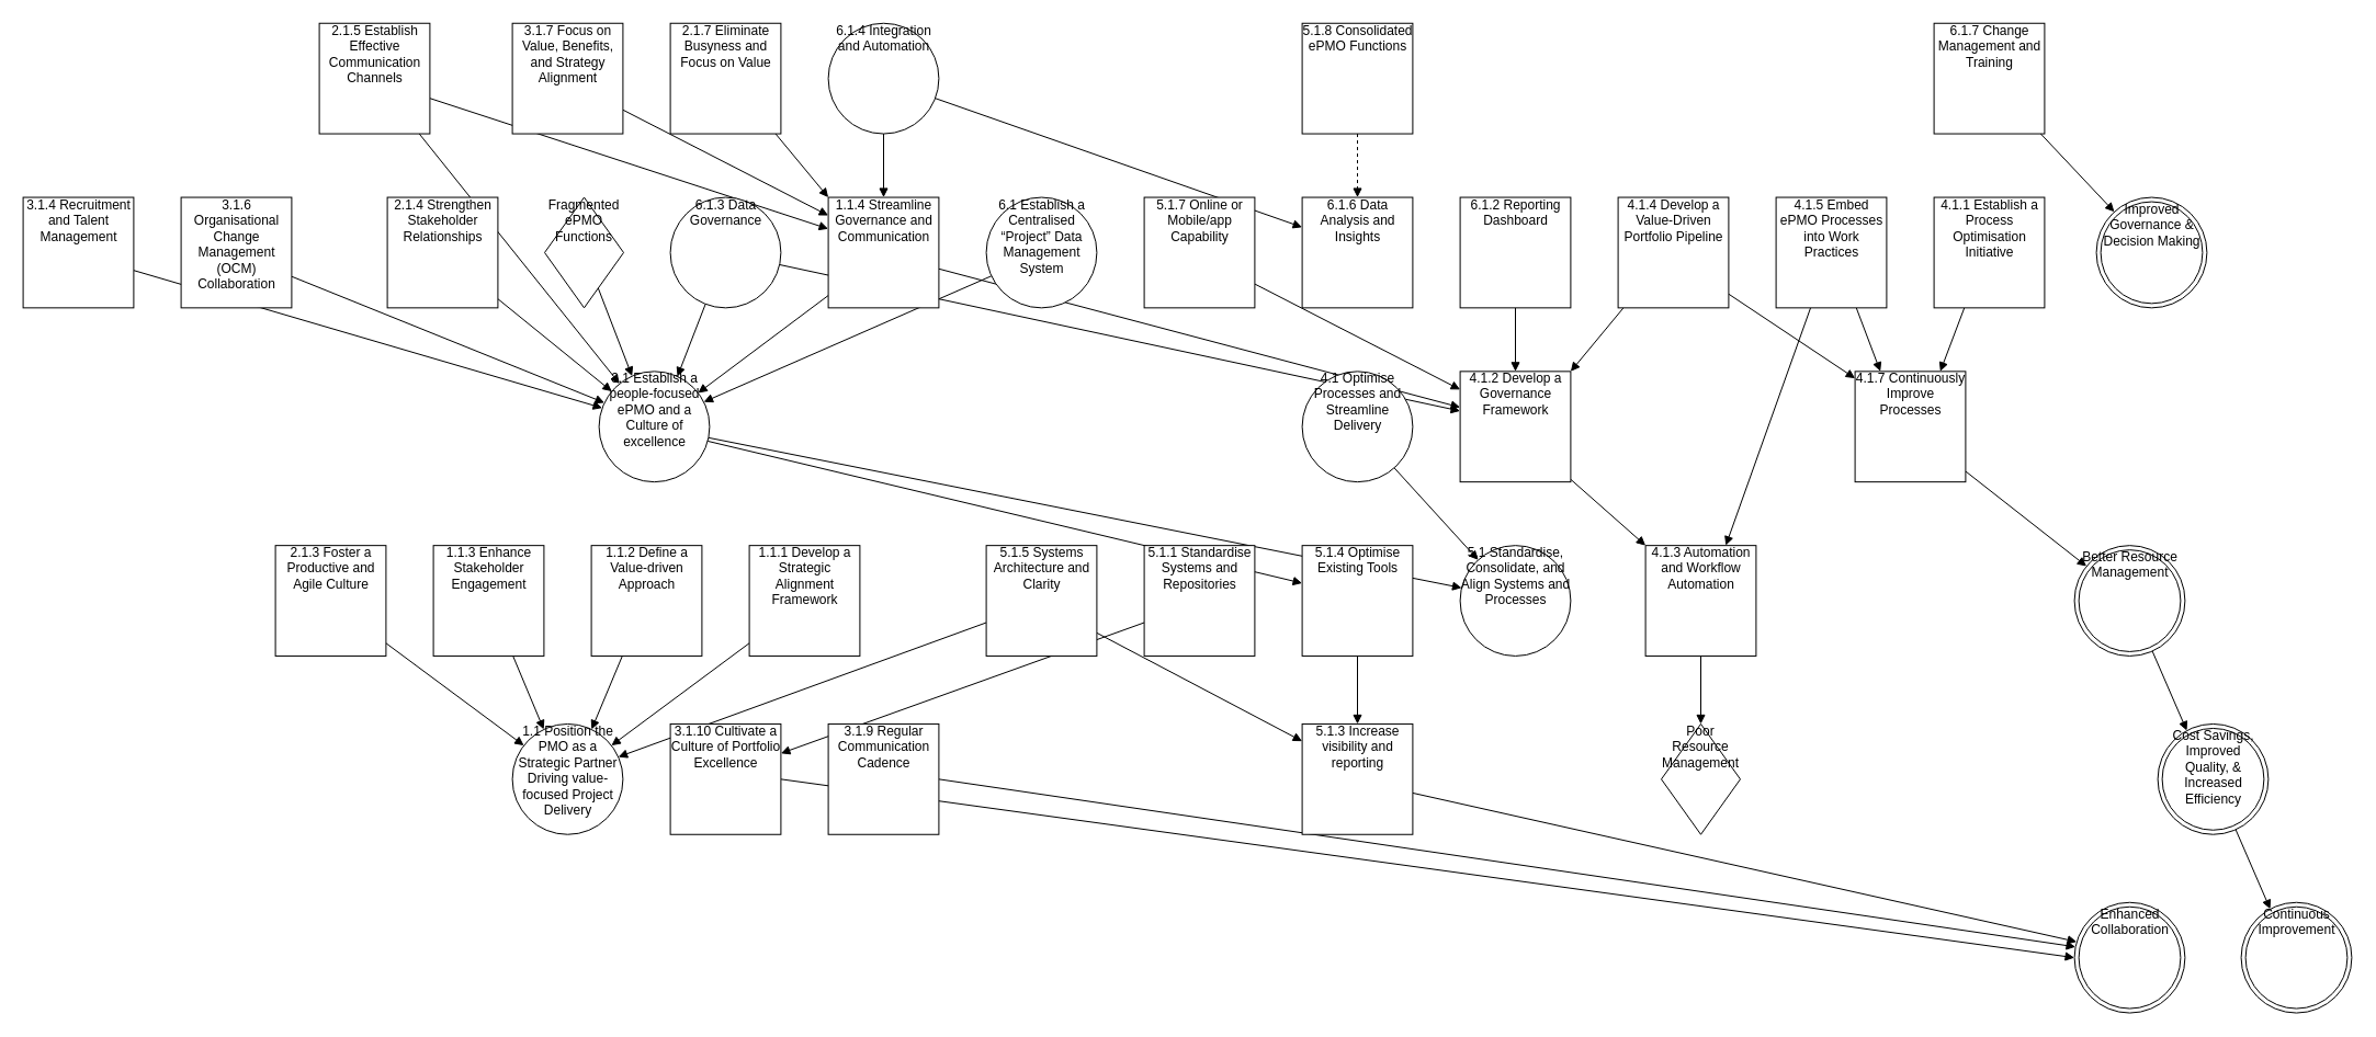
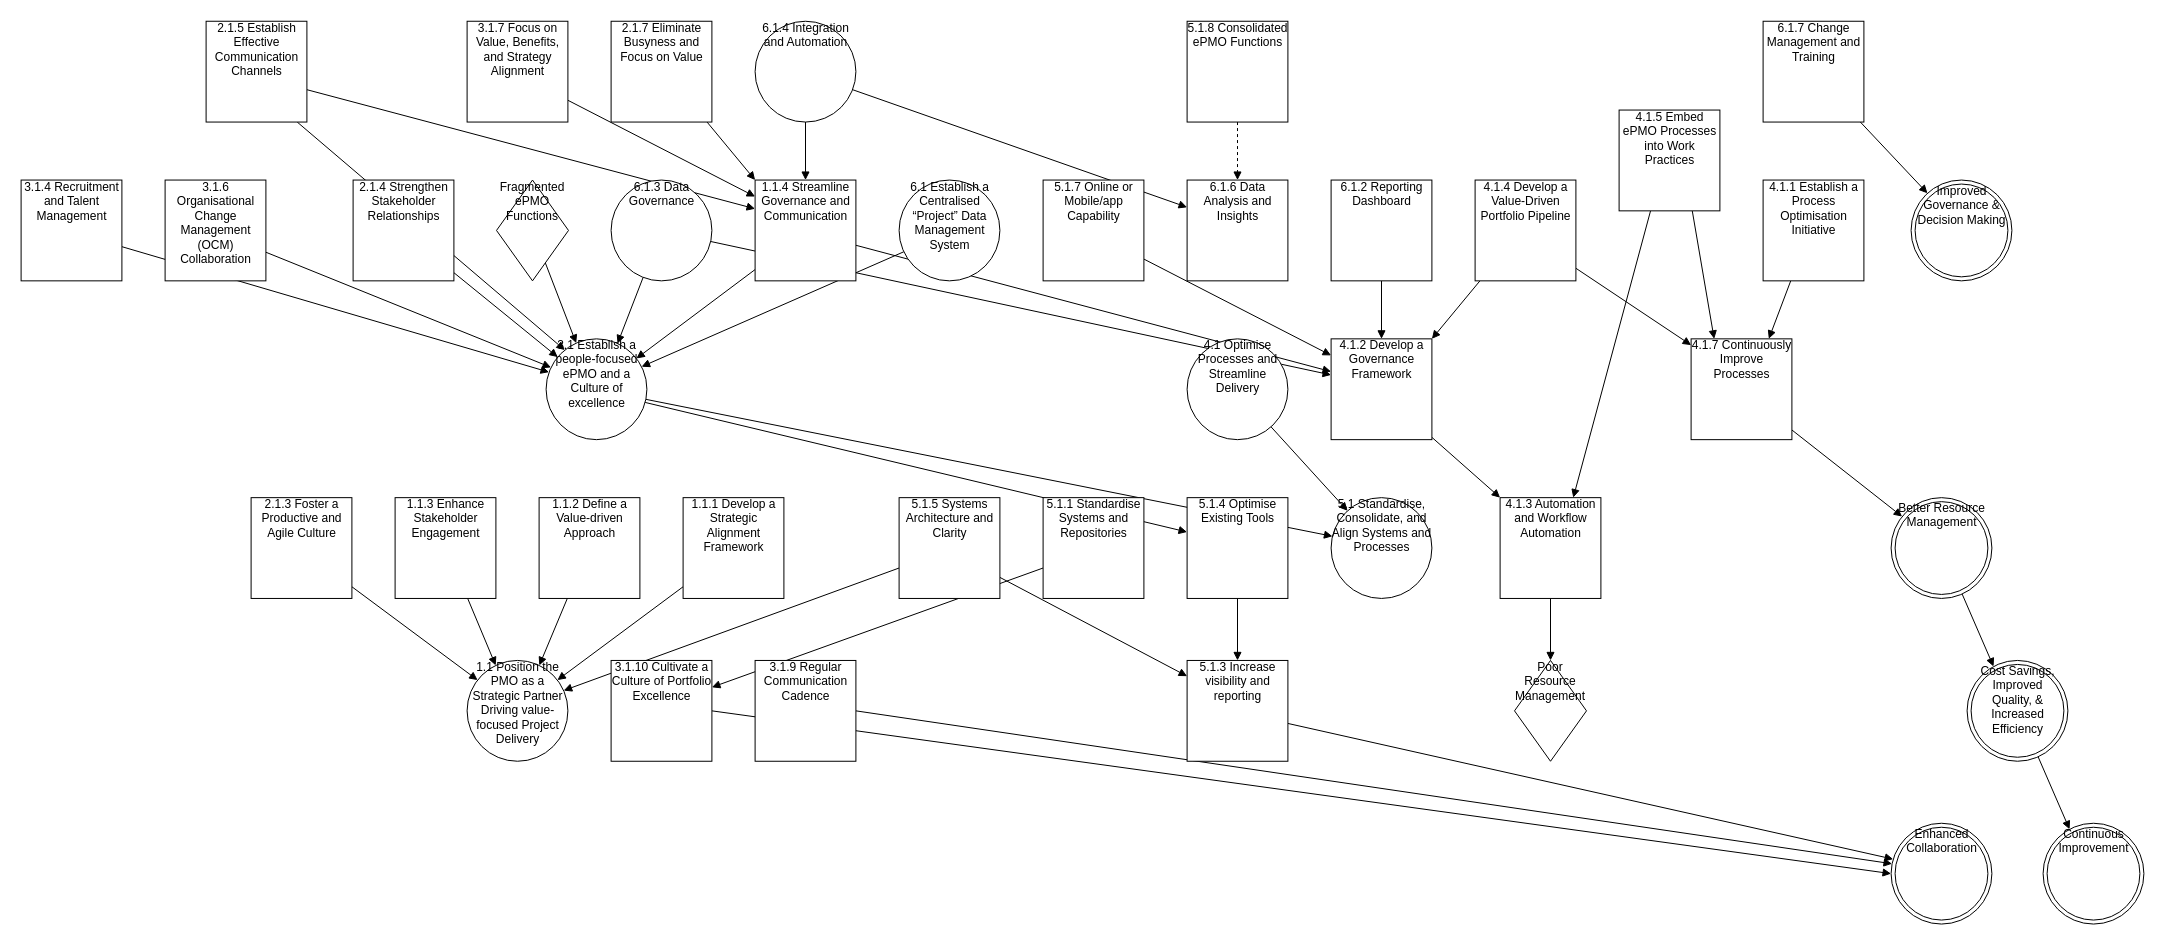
- <mxCell id="79" value="2.1.5 Establish Effective Communication Channels" style="aspect=fixed;verticalAlign=middle;align=center;overflow=fill;rounded=0;shadow=0;comic=0;labelBackgroundColor=none;strokeColor=black;strokeWidth=1;fillColor=#ffffff;html=1;whiteSpace=wrap;" parent="1" vertex="1"><mxGeometry x="290.6" y="20.75" width="100.8" height="100.8" as="geometry" /></mxCell>
+ <mxCell id="79" value="2.1.5 Establish Effective Communication Channels" style="aspect=fixed;verticalAlign=middle;align=center;overflow=fill;rounded=0;shadow=0;comic=0;labelBackgroundColor=none;strokeColor=black;strokeWidth=1;fillColor=#ffffff;html=1;whiteSpace=wrap;" parent="1" vertex="1"><mxGeometry x="205.6" y="20.75" width="100.8" height="100.8" as="geometry" /></mxCell>
- <mxCell id="53" value="4.1.5 Embed ePMO Processes into Work Practices" style="aspect=fixed;verticalAlign=middle;align=center;overflow=fill;rounded=0;shadow=0;comic=0;labelBackgroundColor=none;strokeColor=black;strokeWidth=1;fillColor=#ffffff;html=1;whiteSpace=wrap;" parent="1" vertex="1"><mxGeometry x="1618.6" y="179.55" width="100.8" height="100.8" as="geometry" /></mxCell>
+ <mxCell id="53" value="4.1.5 Embed ePMO Processes into Work Practices" style="aspect=fixed;verticalAlign=middle;align=center;overflow=fill;rounded=0;shadow=0;comic=0;labelBackgroundColor=none;strokeColor=black;strokeWidth=1;fillColor=#ffffff;html=1;whiteSpace=wrap;" parent="1" vertex="1"><mxGeometry x="1618.6" y="109.55" width="100.8" height="100.8" as="geometry" /></mxCell>
